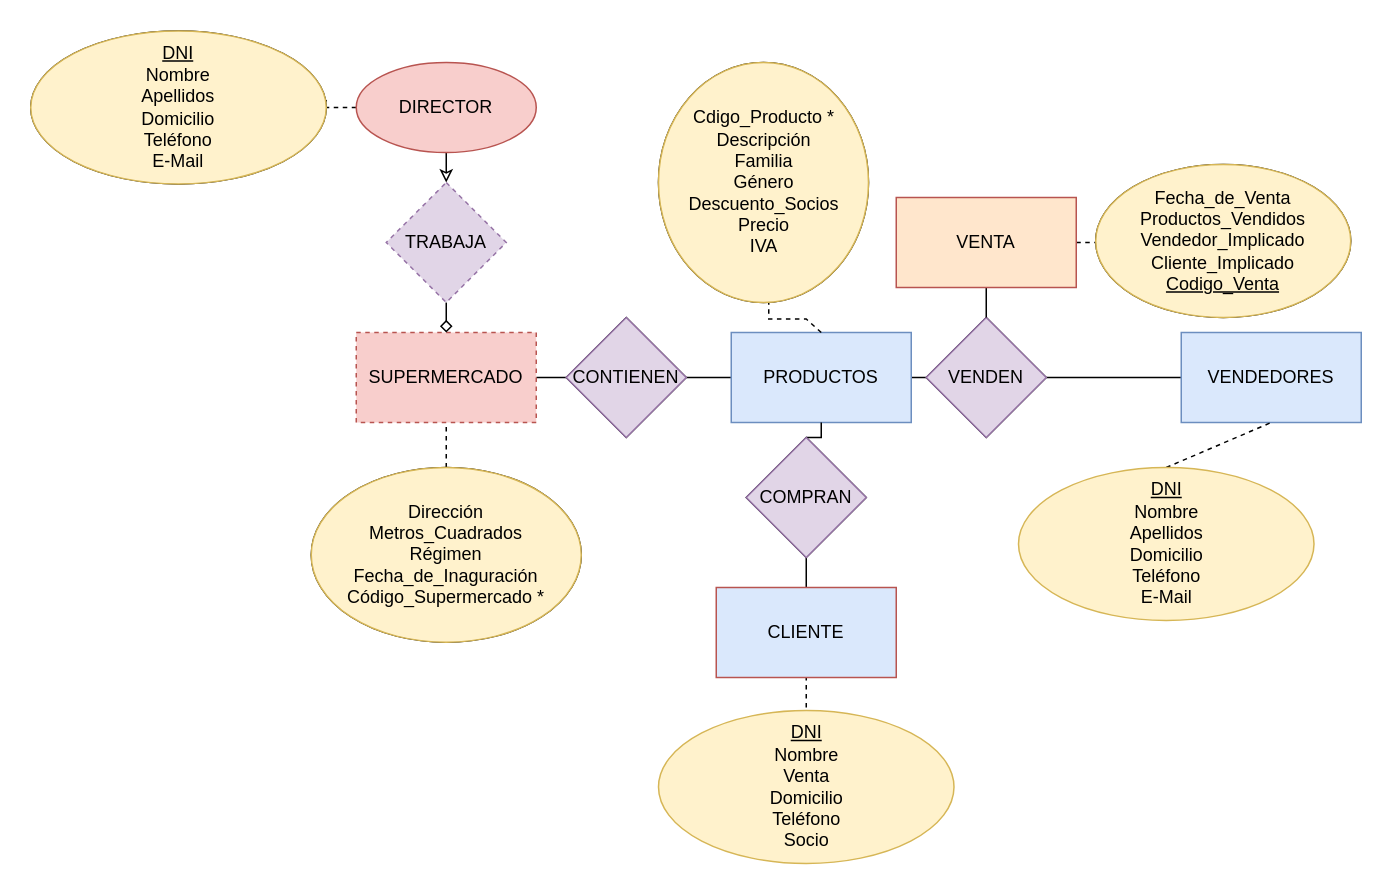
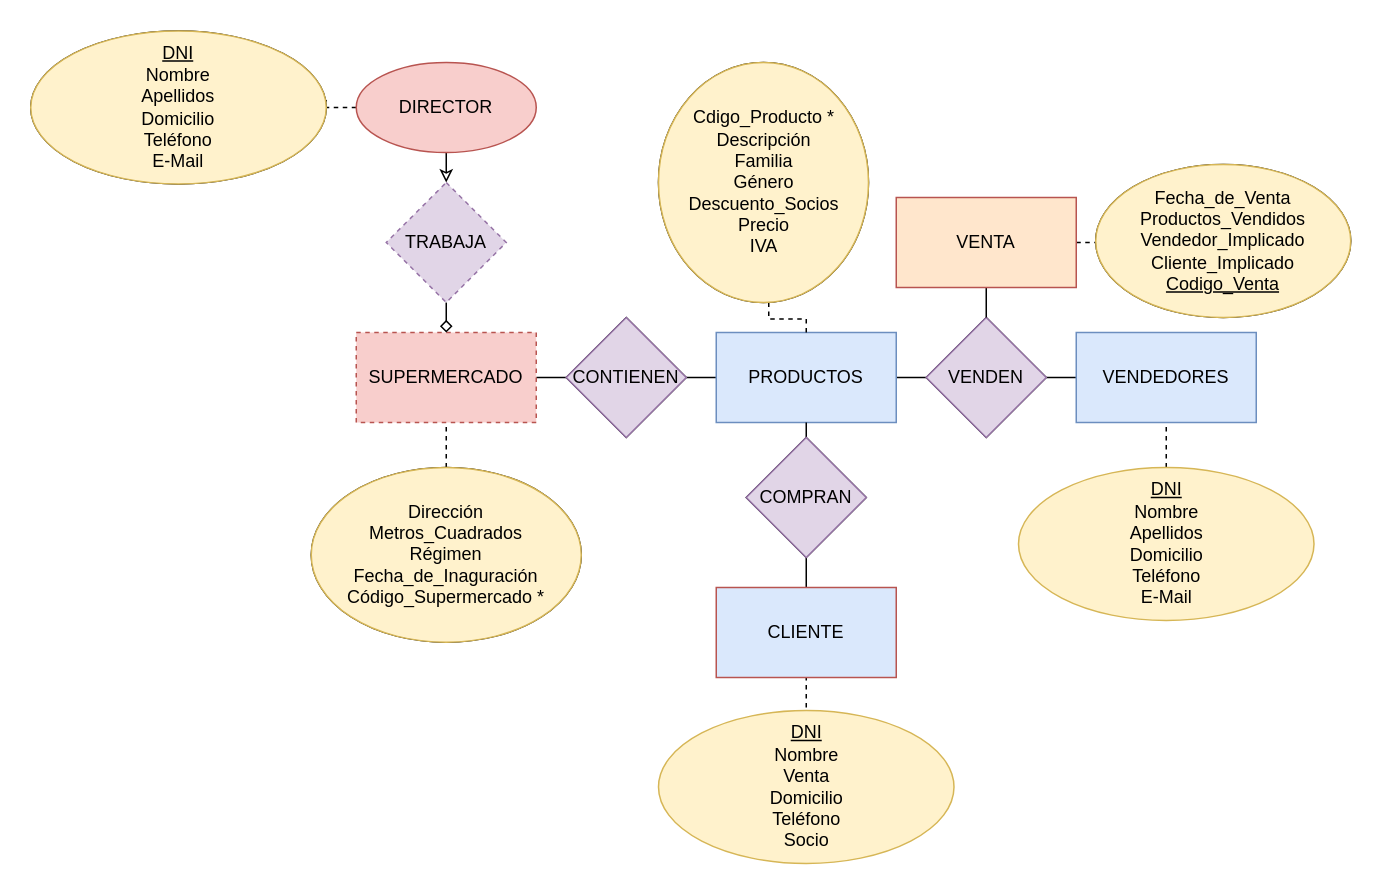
- <mxCell id="12" value="PRODUCTOS" style="rounded=0;whiteSpace=wrap;html=1;fillColor=#dae8fc;strokeColor=#6c8ebf;" vertex="1" parent="1"><mxGeometry x="487" y="221" width="120" height="60" as="geometry" /></mxCell>
+ <mxCell id="12" value="PRODUCTOS" style="rounded=0;whiteSpace=wrap;html=1;fillColor=#dae8fc;strokeColor=#6c8ebf;" vertex="1" parent="1"><mxGeometry x="477" y="221" width="120" height="60" as="geometry" /></mxCell>
- <mxCell id="15" value="VENDEDORES" style="rounded=0;whiteSpace=wrap;html=1;fillColor=#dae8fc;strokeColor=#6c8ebf;" vertex="1" parent="1"><mxGeometry x="787" y="221" width="120" height="60" as="geometry" /></mxCell>
+ <mxCell id="15" value="VENDEDORES" style="rounded=0;whiteSpace=wrap;html=1;fillColor=#dae8fc;strokeColor=#6c8ebf;" vertex="1" parent="1"><mxGeometry x="717" y="221" width="120" height="60" as="geometry" /></mxCell>
